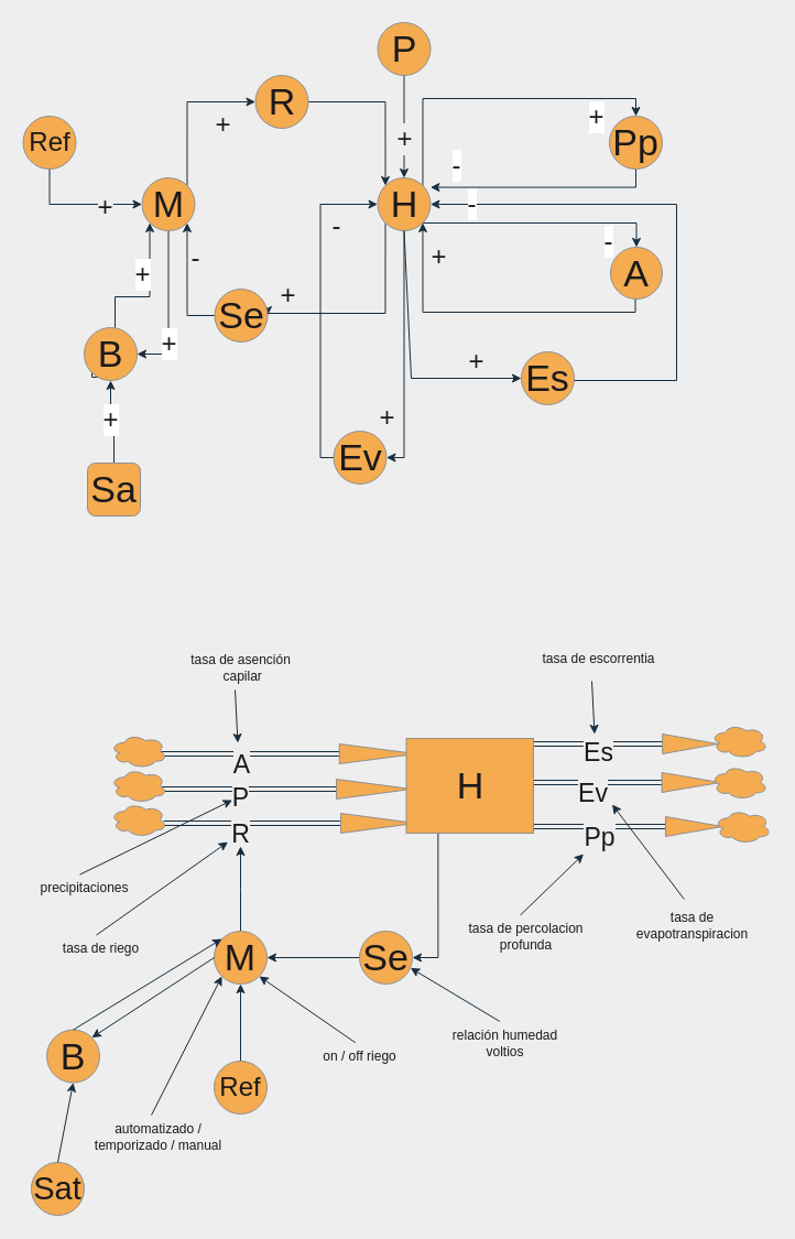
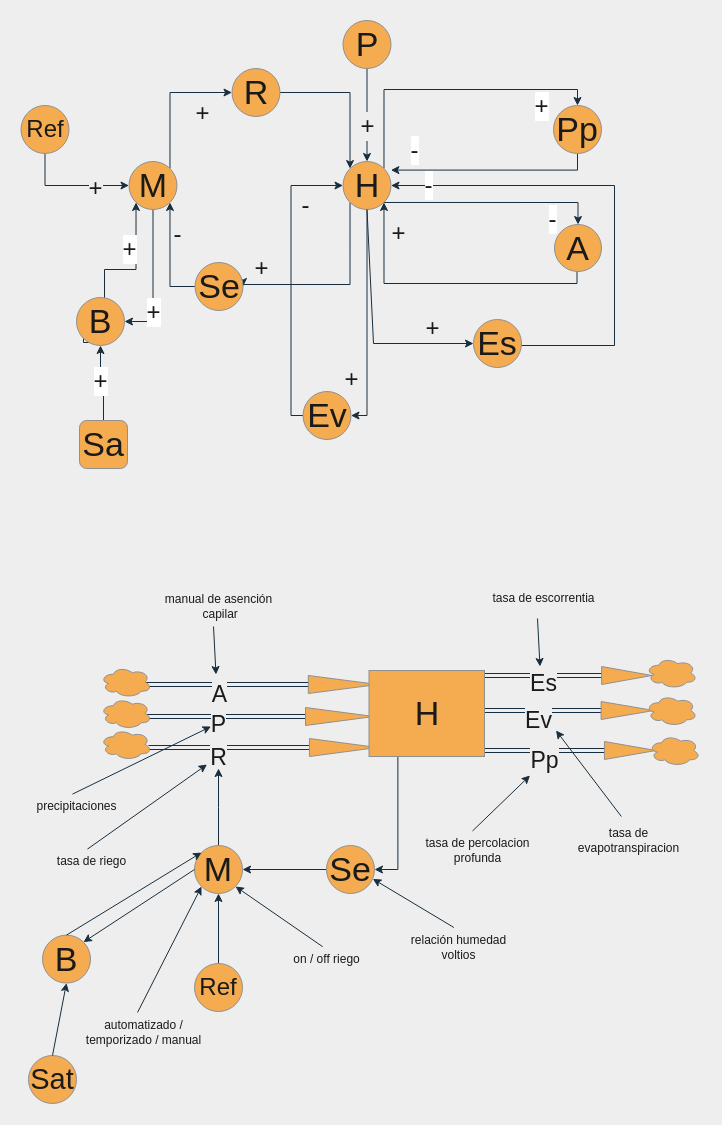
- <mxCell id="79" value="tasa de asención&lt;br&gt;&amp;nbsp;capilar" style="text;html=1;align=center;verticalAlign=middle;resizable=0;points=[];autosize=1;strokeColor=none;fillColor=none;fontColor=#1A1A1A;" vertex="1" parent="1"><mxGeometry x="163.5" y="585" width="109" height="41" as="geometry" /></mxCell>
+ <mxCell id="79" value="manual de asención&lt;br&gt;&amp;nbsp;capilar" style="text;html=1;align=center;verticalAlign=middle;resizable=0;points=[];autosize=1;strokeColor=none;fillColor=none;fontColor=#1A1A1A;" vertex="1" parent="1"><mxGeometry x="163.5" y="585" width="109" height="41" as="geometry" /></mxCell>
